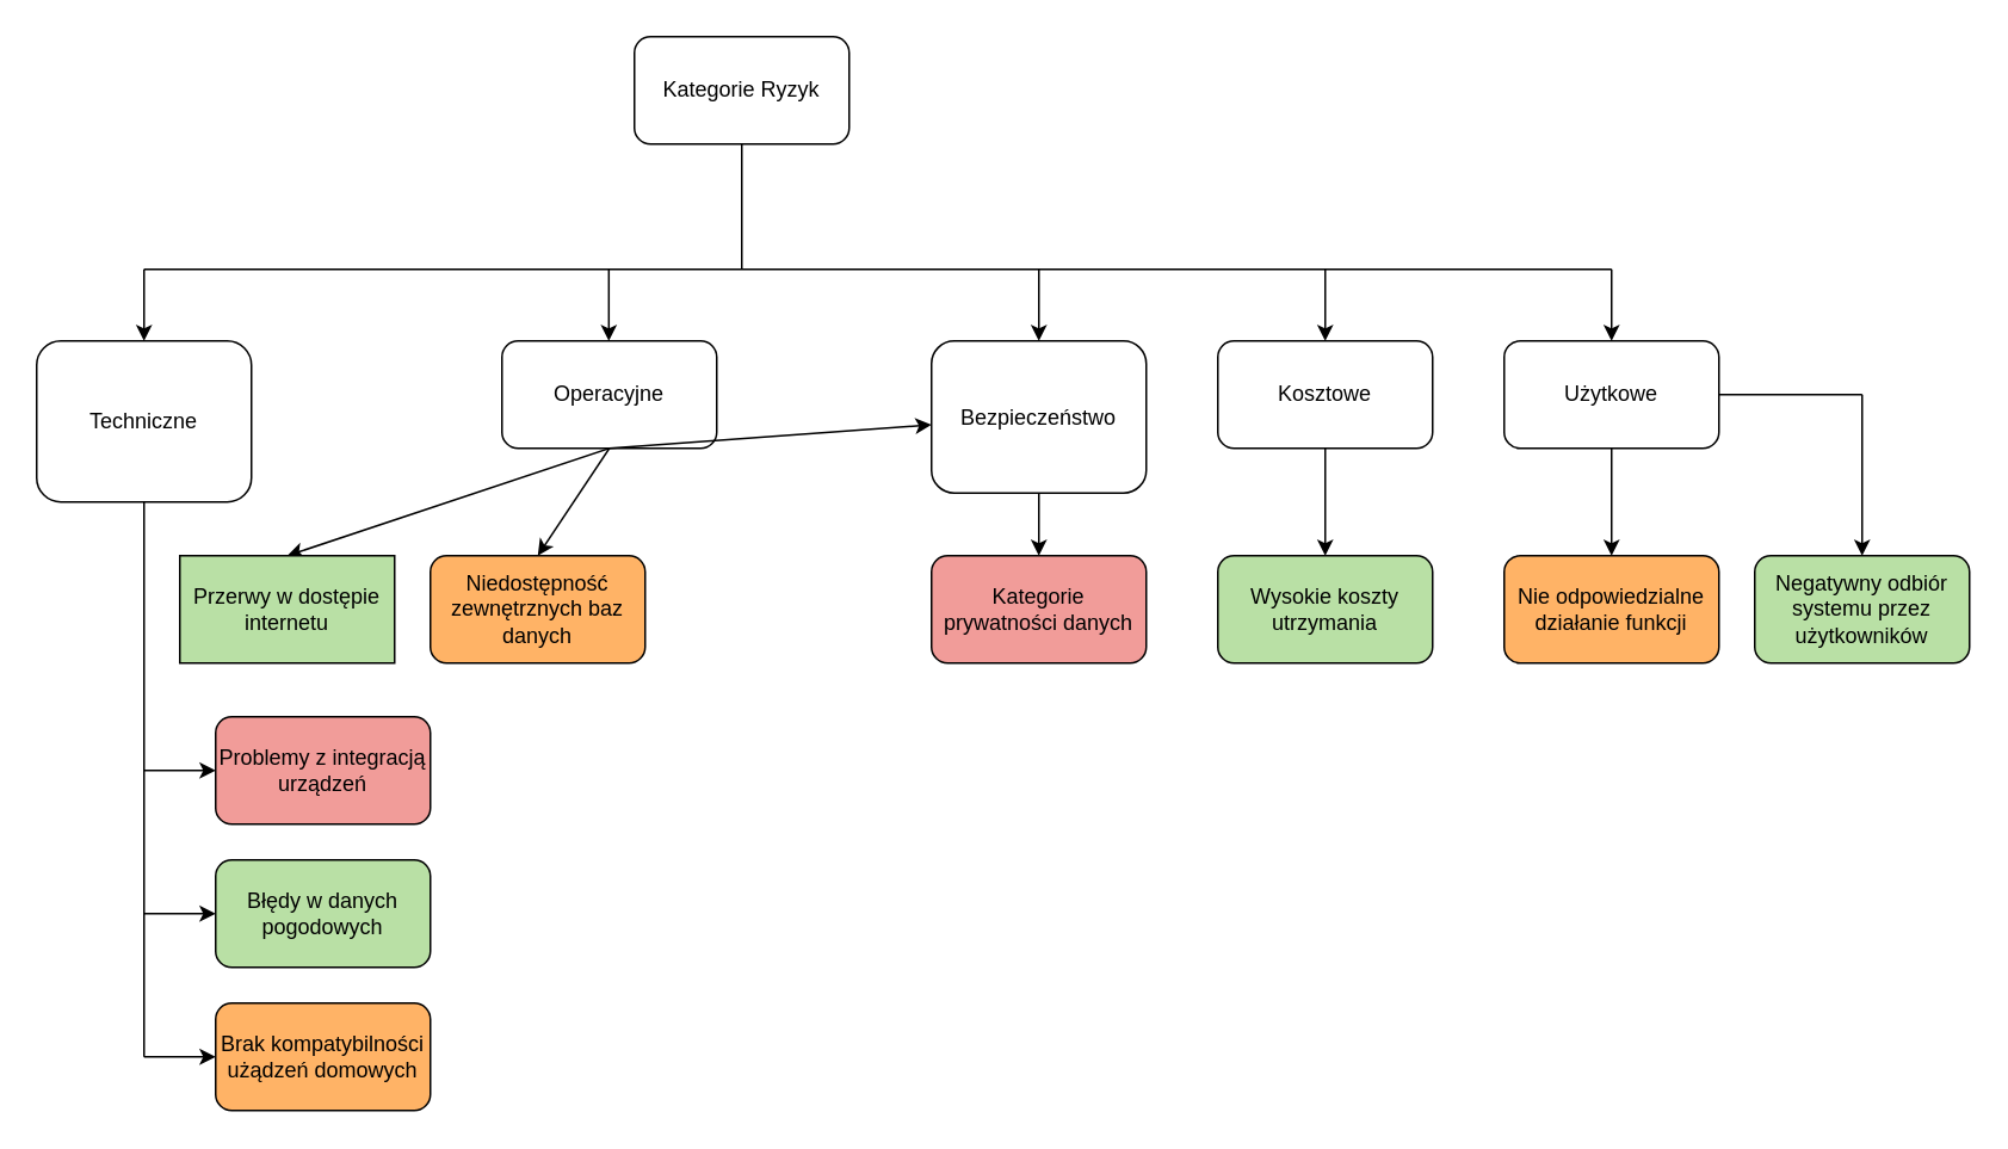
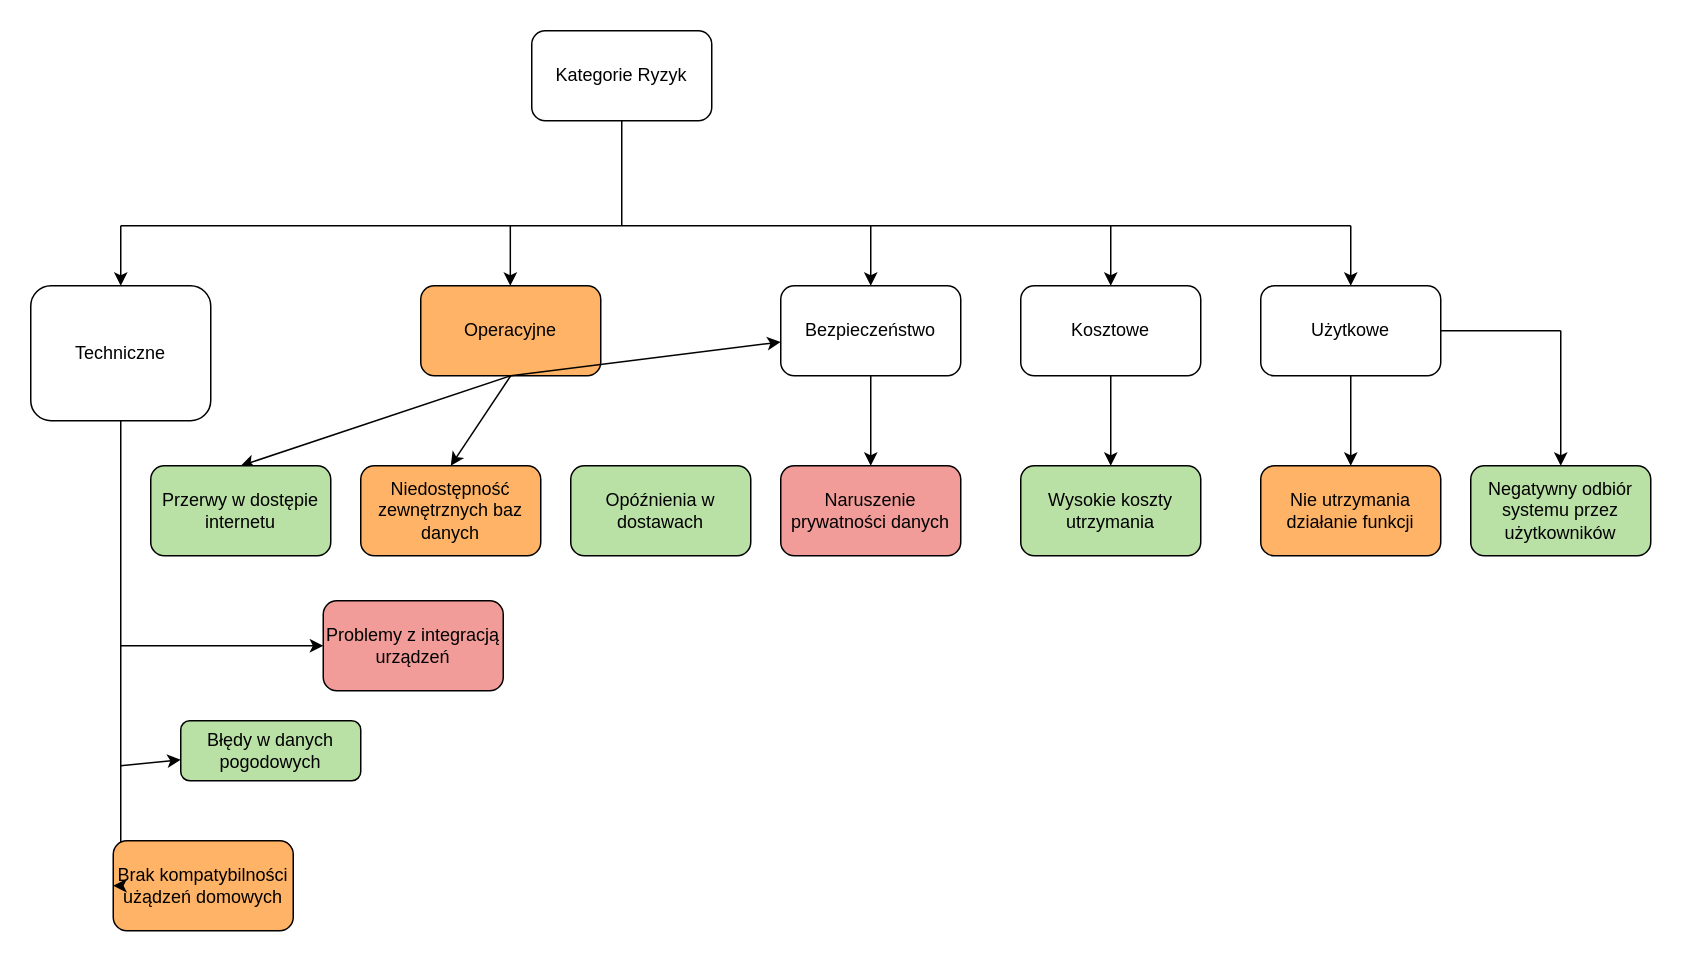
- <mxCell id="7" value="Operacyjne" style="rounded=1;whiteSpace=wrap;html=1;" parent="1" vertex="1"><mxGeometry x="280" y="190" width="120" height="60" as="geometry" /></mxCell>
+ <mxCell id="7" value="Operacyjne" style="rounded=1;whiteSpace=wrap;html=1;fillColor=#ffb366;" parent="1" vertex="1"><mxGeometry x="280" y="190" width="120" height="60" as="geometry" /></mxCell>
- <mxCell id="6" value="Bezpieczeństwo" style="rounded=1;whiteSpace=wrap;html=1;" parent="1" vertex="1"><mxGeometry x="520" y="190" width="120" height="85" as="geometry" /></mxCell>
+ <mxCell id="6" value="Bezpieczeństwo" style="rounded=1;whiteSpace=wrap;html=1;" parent="1" vertex="1"><mxGeometry x="520" y="190" width="120" height="60" as="geometry" /></mxCell>
- <mxCell id="19" value="Przerwy w dostępie internetu" style="whiteSpace=wrap;html=1;fillColor=#B9E0A5;rounded=0;" parent="1" vertex="1"><mxGeometry x="100" y="310" width="120" height="60" as="geometry" /></mxCell>
+ <mxCell id="19" value="Przerwy w dostępie internetu" style="rounded=1;whiteSpace=wrap;html=1;fillColor=#B9E0A5;" parent="1" vertex="1"><mxGeometry x="100" y="310" width="120" height="60" as="geometry" /></mxCell>
+ <mxCell id="20" value="Opóźnienia w dostawach" style="rounded=1;whiteSpace=wrap;html=1;fillColor=#B9E0A5;" parent="1" vertex="1"><mxGeometry x="380" y="310" width="120" height="60" as="geometry" /></mxCell>
- <mxCell id="16" value="Kategorie prywatności danych" style="rounded=1;whiteSpace=wrap;html=1;fillColor=#F19C99;" parent="1" vertex="1"><mxGeometry x="520" y="310" width="120" height="60" as="geometry" /></mxCell>
+ <mxCell id="16" value="Naruszenie prywatności danych" style="rounded=1;whiteSpace=wrap;html=1;fillColor=#F19C99;" parent="1" vertex="1"><mxGeometry x="520" y="310" width="120" height="60" as="geometry" /></mxCell>
- <mxCell id="33" value="Nie odpowiedzialne działanie funkcji" style="rounded=1;whiteSpace=wrap;html=1;fillColor=#FFB366;" vertex="1" parent="1"><mxGeometry x="840" y="310" width="120" height="60" as="geometry" /></mxCell>
+ <mxCell id="33" value="Nie utrzymania działanie funkcji" style="rounded=1;whiteSpace=wrap;html=1;fillColor=#FFB366;" vertex="1" parent="1"><mxGeometry x="840" y="310" width="120" height="60" as="geometry" /></mxCell>
- <mxCell id="22" value="Problemy z integracją urządzeń" style="rounded=1;whiteSpace=wrap;html=1;fillColor=#F19C99;" parent="1" vertex="1"><mxGeometry x="120" y="400" width="120" height="60" as="geometry" /></mxCell>
+ <mxCell id="22" value="Problemy z integracją urządzeń" style="rounded=1;whiteSpace=wrap;html=1;fillColor=#F19C99;" parent="1" vertex="1"><mxGeometry x="215" y="400" width="120" height="60" as="geometry" /></mxCell>
- <mxCell id="23" value="Błędy w danych pogodowych" style="rounded=1;whiteSpace=wrap;html=1;fillColor=#B9E0A5;" parent="1" vertex="1"><mxGeometry x="120" y="480" width="120" height="60" as="geometry" /></mxCell>
+ <mxCell id="23" value="Błędy w danych pogodowych" style="rounded=1;whiteSpace=wrap;html=1;fillColor=#B9E0A5;" parent="1" vertex="1"><mxGeometry x="120" y="480" width="120" height="40" as="geometry" /></mxCell>
- <mxCell id="28" value="Brak kompatybilności użądzeń domowych" style="rounded=1;whiteSpace=wrap;html=1;fillColor=#FFB366;" vertex="1" parent="1"><mxGeometry x="120" y="560" width="120" height="60" as="geometry" /></mxCell>
+ <mxCell id="28" value="Brak kompatybilności użądzeń domowych" style="rounded=1;whiteSpace=wrap;html=1;fillColor=#FFB366;" vertex="1" parent="1"><mxGeometry x="75" y="560" width="120" height="60" as="geometry" /></mxCell>
